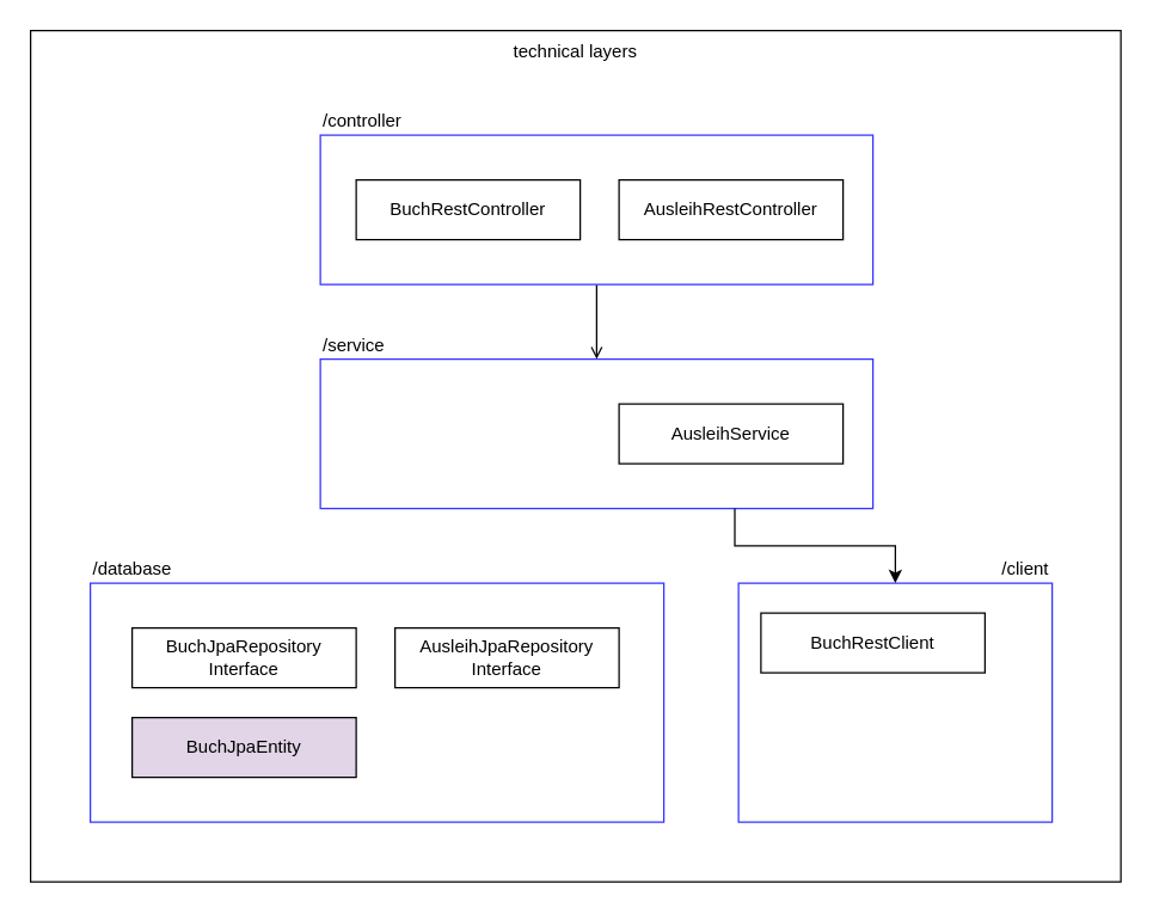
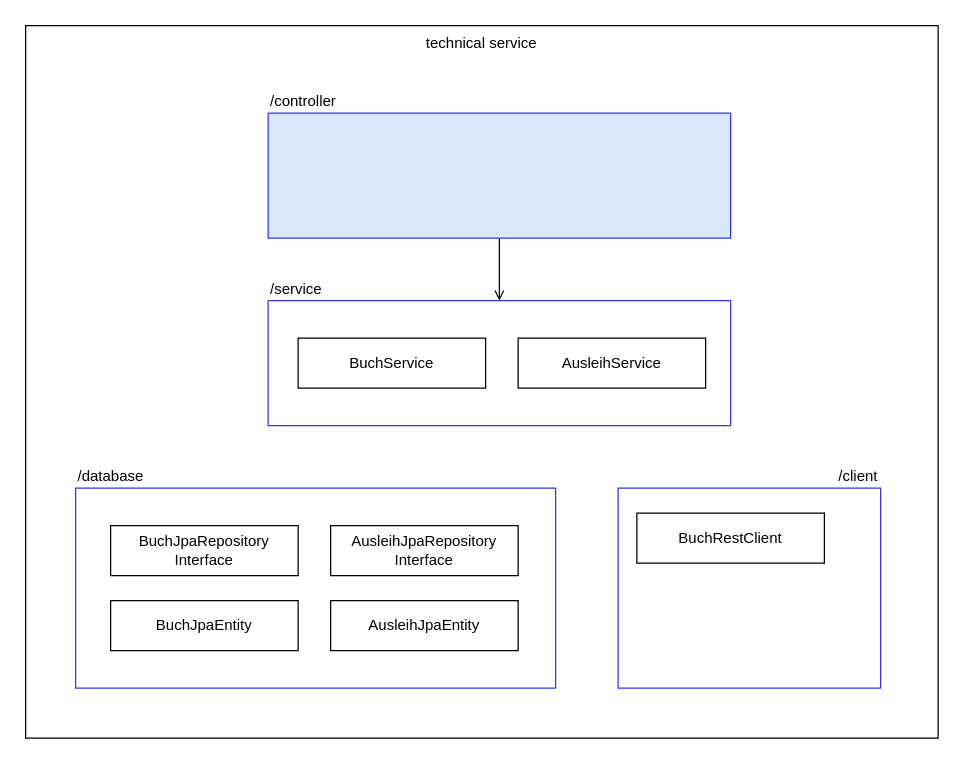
- <mxCell id="2" value="technical layers" style="rounded=0;whiteSpace=wrap;html=1;labelPosition=center;verticalLabelPosition=middle;align=center;verticalAlign=top;" parent="1" vertex="1"><mxGeometry x="20" y="20" width="730" height="570" as="geometry" /></mxCell>
+ <mxCell id="2" value="technical service" style="rounded=0;whiteSpace=wrap;html=1;labelPosition=center;verticalLabelPosition=middle;align=center;verticalAlign=top;" parent="1" vertex="1"><mxGeometry x="20" y="20" width="730" height="570" as="geometry" /></mxCell>
- <mxCell id="9" value="BuchRestController" style="rounded=0;whiteSpace=wrap;html=1;labelPosition=center;verticalLabelPosition=middle;align=center;verticalAlign=middle;" parent="1" vertex="1"><mxGeometry x="238" y="120" width="150" height="40" as="geometry" /></mxCell>
- <mxCell id="5" value="/controller" style="rounded=0;whiteSpace=wrap;html=1;labelPosition=center;verticalLabelPosition=top;align=left;verticalAlign=bottom;strokeColor=#3333FF;" parent="1" vertex="1"><mxGeometry x="214" y="90" width="370" height="100" as="geometry" /></mxCell>
+ <mxCell id="5" value="/controller" style="rounded=0;whiteSpace=wrap;html=1;labelPosition=center;verticalLabelPosition=top;align=left;verticalAlign=bottom;strokeColor=#3333FF;fillColor=#dae8fc;" parent="1" vertex="1"><mxGeometry x="214" y="90" width="370" height="100" as="geometry" /></mxCell>
- <mxCell id="8" value="AusleihRestController" style="rounded=0;whiteSpace=wrap;html=1;labelPosition=center;verticalLabelPosition=middle;align=center;verticalAlign=middle;" parent="1" vertex="1"><mxGeometry x="414" y="120" width="150" height="40" as="geometry" /></mxCell>
+ <mxCell id="11" value="BuchService" style="rounded=0;whiteSpace=wrap;html=1;labelPosition=center;verticalLabelPosition=middle;align=center;verticalAlign=middle;" parent="1" vertex="1"><mxGeometry x="238" y="270" width="150" height="40" as="geometry" /></mxCell>
- <mxCell id="17" style="edgeStyle=orthogonalEdgeStyle;rounded=0;orthogonalLoop=1;jettySize=auto;html=1;exitX=0.75;exitY=1;exitDx=0;exitDy=0;entryX=0.5;entryY=0;entryDx=0;entryDy=0;" parent="1" source="6" target="3" edge="1"><mxGeometry relative="1" as="geometry"><mxPoint x="615" y="393" as="targetPoint" /></mxGeometry></mxCell>
- <mxCell id="13" value="BuchJpaEntity" style="rounded=0;whiteSpace=wrap;html=1;labelPosition=center;verticalLabelPosition=middle;align=center;verticalAlign=middle;fillColor=#e1d5e7;" parent="1" vertex="1"><mxGeometry x="88" y="480" width="150" height="40" as="geometry" /></mxCell>
+ <mxCell id="13" value="BuchJpaEntity" style="rounded=0;whiteSpace=wrap;html=1;labelPosition=center;verticalLabelPosition=middle;align=center;verticalAlign=middle;" parent="1" vertex="1"><mxGeometry x="88" y="480" width="150" height="40" as="geometry" /></mxCell>
+ <mxCell id="15" value="AusleihJpaEntity" style="rounded=0;whiteSpace=wrap;html=1;labelPosition=center;verticalLabelPosition=middle;align=center;verticalAlign=middle;" parent="1" vertex="1"><mxGeometry x="264" y="480" width="150" height="40" as="geometry" /></mxCell>
